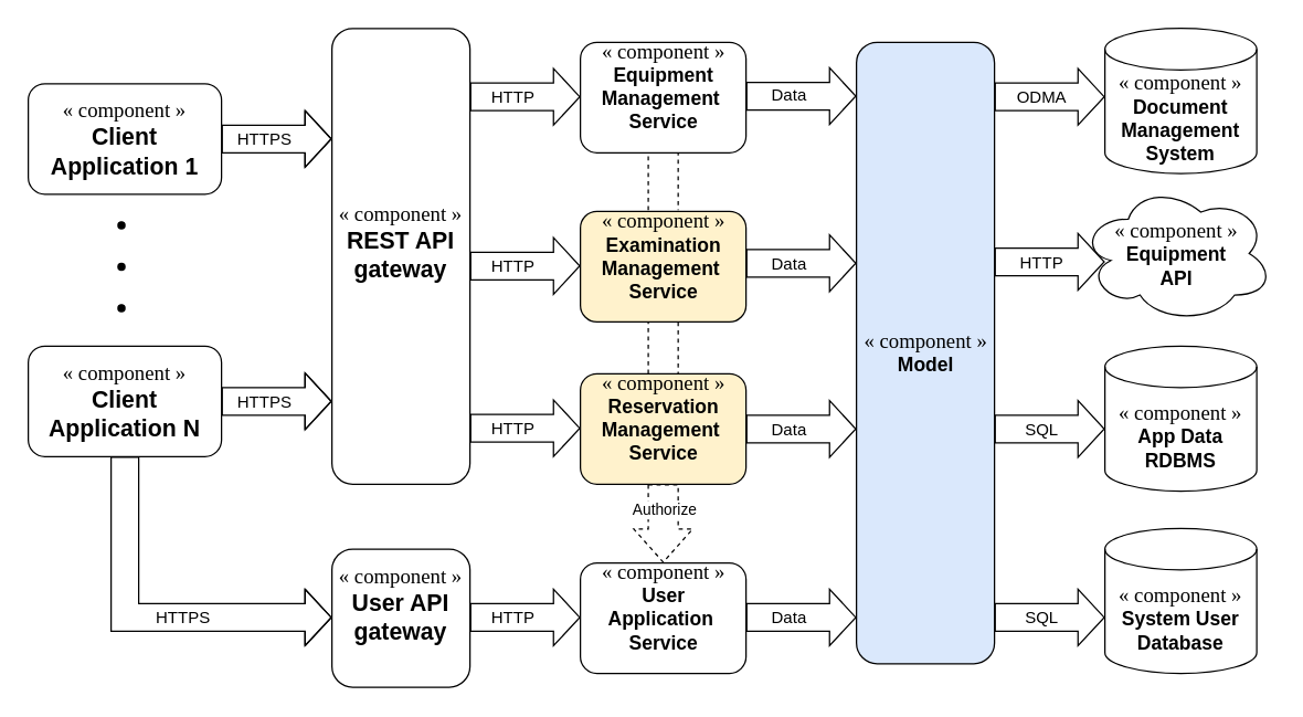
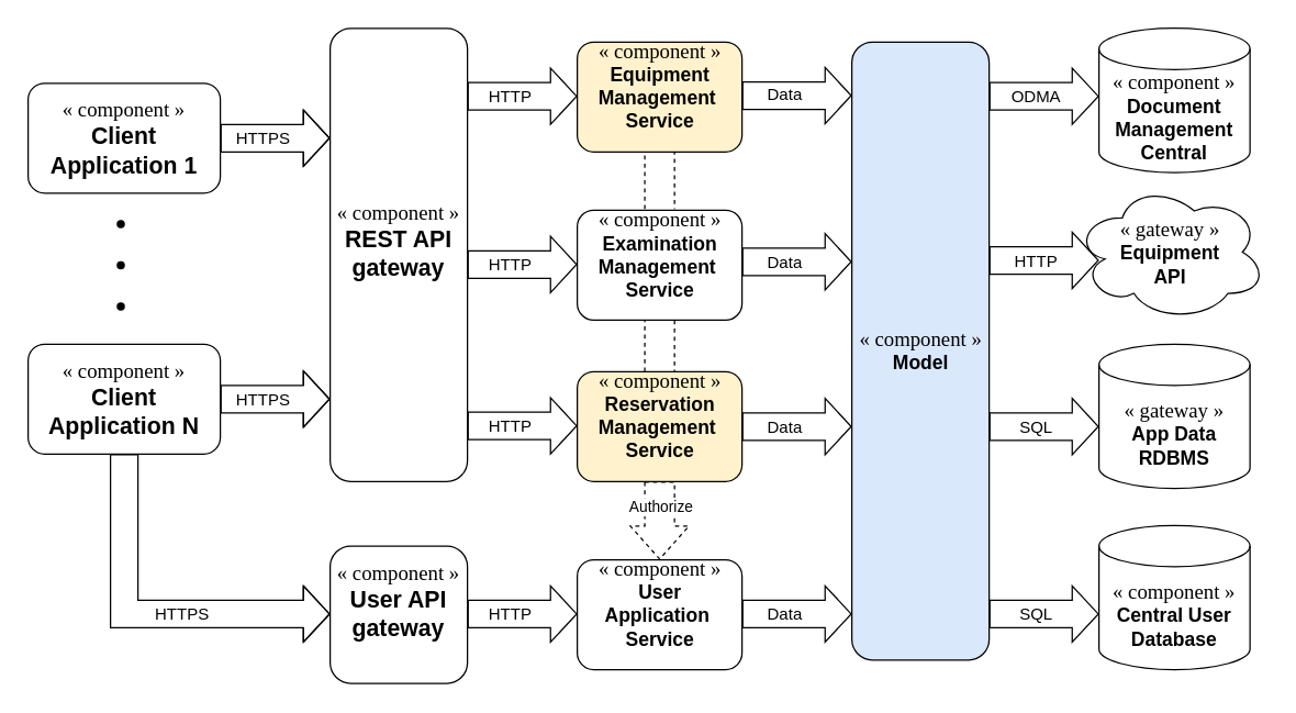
- <mxCell id="20" value="&lt;font face=&quot;Garamond&quot;&gt;&lt;font style=&quot;font-size: 15px&quot;&gt;« &lt;font style=&quot;font-size: 15px&quot;&gt;component &lt;/font&gt;»&lt;/font&gt;&lt;br&gt;&lt;/font&gt;&lt;b style=&quot;font-size: 14px&quot;&gt;&lt;span&gt;Equipment&lt;br&gt;Management&amp;nbsp;&lt;/span&gt;&lt;br&gt;&lt;span&gt;Service&lt;/span&gt;&lt;br&gt;&lt;br&gt;&lt;/b&gt;" style="html=1;dropTarget=0;fontSize=12;rounded=1;" parent="1" vertex="1"><mxGeometry x="420" y="30" width="120" height="80" as="geometry" /></mxCell>
+ <mxCell id="20" value="&lt;font face=&quot;Garamond&quot;&gt;&lt;font style=&quot;font-size: 15px&quot;&gt;« &lt;font style=&quot;font-size: 15px&quot;&gt;component &lt;/font&gt;»&lt;/font&gt;&lt;br&gt;&lt;/font&gt;&lt;b style=&quot;font-size: 14px&quot;&gt;&lt;span&gt;Equipment&lt;br&gt;Management&amp;nbsp;&lt;/span&gt;&lt;br&gt;&lt;span&gt;Service&lt;/span&gt;&lt;br&gt;&lt;br&gt;&lt;/b&gt;" style="html=1;dropTarget=0;fontSize=12;rounded=1;fillColor=#fff2cc;" parent="1" vertex="1"><mxGeometry x="420" y="30" width="120" height="80" as="geometry" /></mxCell>
- <mxCell id="39" value="&lt;font face=&quot;Garamond&quot;&gt;&lt;font style=&quot;font-size: 15px&quot;&gt;«&amp;nbsp;component&amp;nbsp;»&lt;/font&gt;&lt;br&gt;&lt;/font&gt;&lt;b style=&quot;font-size: 14px&quot;&gt;Document Management System&lt;/b&gt;" style="shape=cylinder3;whiteSpace=wrap;html=1;boundedLbl=1;backgroundOutline=1;size=15;fontSize=12;" parent="1" vertex="1"><mxGeometry x="800" y="20" width="110" height="105" as="geometry" /></mxCell>
+ <mxCell id="39" value="&lt;font face=&quot;Garamond&quot;&gt;&lt;font style=&quot;font-size: 15px&quot;&gt;«&amp;nbsp;component&amp;nbsp;»&lt;/font&gt;&lt;br&gt;&lt;/font&gt;&lt;b style=&quot;font-size: 14px&quot;&gt;Document Management Central&lt;/b&gt;" style="shape=cylinder3;whiteSpace=wrap;html=1;boundedLbl=1;backgroundOutline=1;size=15;fontSize=12;" parent="1" vertex="1"><mxGeometry x="800" y="20" width="110" height="105" as="geometry" /></mxCell>
- <mxCell id="2" value="&lt;font face=&quot;Garamond&quot;&gt;&lt;font style=&quot;font-size: 15px&quot;&gt;«&amp;nbsp;component&amp;nbsp;»&lt;/font&gt;&lt;br&gt;&lt;/font&gt;&lt;b style=&quot;font-size: 14px&quot;&gt;Equipment&lt;br&gt;API&lt;/b&gt;" style="ellipse;shape=cloud;whiteSpace=wrap;html=1;" parent="1" vertex="1"><mxGeometry x="782" y="133" width="140" height="100" as="geometry" /></mxCell>
+ <mxCell id="2" value="&lt;font face=&quot;Garamond&quot;&gt;&lt;font style=&quot;font-size: 15px&quot;&gt;«&amp;nbsp;gateway&amp;nbsp;»&lt;/font&gt;&lt;br&gt;&lt;/font&gt;&lt;b style=&quot;font-size: 14px&quot;&gt;Equipment&lt;br&gt;API&lt;/b&gt;" style="ellipse;shape=cloud;whiteSpace=wrap;html=1;" parent="1" vertex="1"><mxGeometry x="782" y="133" width="140" height="100" as="geometry" /></mxCell>
- <mxCell id="28" value="&lt;font face=&quot;Garamond&quot;&gt;&lt;font style=&quot;font-size: 15px&quot;&gt;« &lt;font style=&quot;font-size: 15px&quot;&gt;component &lt;/font&gt;»&lt;/font&gt;&lt;br&gt;&lt;/font&gt;&lt;b style=&quot;font-size: 14px&quot;&gt;&lt;span&gt;Examination&lt;br&gt;Management&amp;nbsp;&lt;/span&gt;&lt;br&gt;&lt;span&gt;Service&lt;/span&gt;&lt;br&gt;&lt;br&gt;&lt;/b&gt;" style="html=1;dropTarget=0;fontSize=12;rounded=1;fillColor=#fff2cc;" parent="1" vertex="1"><mxGeometry x="420" y="152.5" width="120" height="80" as="geometry" /></mxCell>
+ <mxCell id="28" value="&lt;font face=&quot;Garamond&quot;&gt;&lt;font style=&quot;font-size: 15px&quot;&gt;« &lt;font style=&quot;font-size: 15px&quot;&gt;component &lt;/font&gt;»&lt;/font&gt;&lt;br&gt;&lt;/font&gt;&lt;b style=&quot;font-size: 14px&quot;&gt;&lt;span&gt;Examination&lt;br&gt;Management&amp;nbsp;&lt;/span&gt;&lt;br&gt;&lt;span&gt;Service&lt;/span&gt;&lt;br&gt;&lt;br&gt;&lt;/b&gt;" style="html=1;dropTarget=0;fontSize=12;rounded=1;" parent="1" vertex="1"><mxGeometry x="420" y="152.5" width="120" height="80" as="geometry" /></mxCell>
- <mxCell id="40" value="&lt;font face=&quot;Garamond&quot;&gt;&lt;font style=&quot;font-size: 15px&quot;&gt;«&amp;nbsp;component&amp;nbsp;»&lt;/font&gt;&lt;br&gt;&lt;/font&gt;&lt;b style=&quot;font-size: 14px&quot;&gt;App Data RDBMS&lt;/b&gt;" style="shape=cylinder3;whiteSpace=wrap;html=1;boundedLbl=1;backgroundOutline=1;size=15;fontSize=12;" parent="1" vertex="1"><mxGeometry x="800" y="250" width="110" height="105" as="geometry" /></mxCell>
+ <mxCell id="40" value="&lt;font face=&quot;Garamond&quot;&gt;&lt;font style=&quot;font-size: 15px&quot;&gt;«&amp;nbsp;gateway&amp;nbsp;»&lt;/font&gt;&lt;br&gt;&lt;/font&gt;&lt;b style=&quot;font-size: 14px&quot;&gt;App Data RDBMS&lt;/b&gt;" style="shape=cylinder3;whiteSpace=wrap;html=1;boundedLbl=1;backgroundOutline=1;size=15;fontSize=12;" parent="1" vertex="1"><mxGeometry x="800" y="250" width="110" height="105" as="geometry" /></mxCell>
- <mxCell id="41" value="&lt;font face=&quot;Garamond&quot;&gt;&lt;font style=&quot;font-size: 15px&quot;&gt;«&amp;nbsp;component&amp;nbsp;»&lt;/font&gt;&lt;br&gt;&lt;/font&gt;&lt;b style=&quot;font-size: 14px&quot;&gt;System User Database&lt;/b&gt;" style="shape=cylinder3;whiteSpace=wrap;html=1;boundedLbl=1;backgroundOutline=1;size=15;fontSize=12;" parent="1" vertex="1"><mxGeometry x="800" y="382" width="110" height="105" as="geometry" /></mxCell>
+ <mxCell id="41" value="&lt;font face=&quot;Garamond&quot;&gt;&lt;font style=&quot;font-size: 15px&quot;&gt;«&amp;nbsp;component&amp;nbsp;»&lt;/font&gt;&lt;br&gt;&lt;/font&gt;&lt;b style=&quot;font-size: 14px&quot;&gt;Central User Database&lt;/b&gt;" style="shape=cylinder3;whiteSpace=wrap;html=1;boundedLbl=1;backgroundOutline=1;size=15;fontSize=12;" parent="1" vertex="1"><mxGeometry x="800" y="382" width="110" height="105" as="geometry" /></mxCell>
